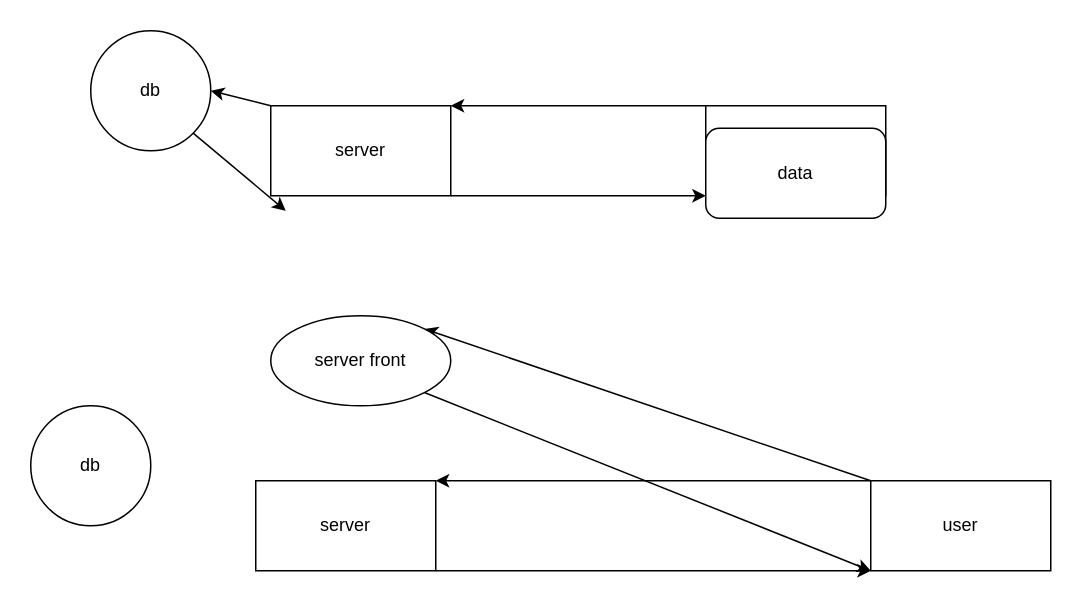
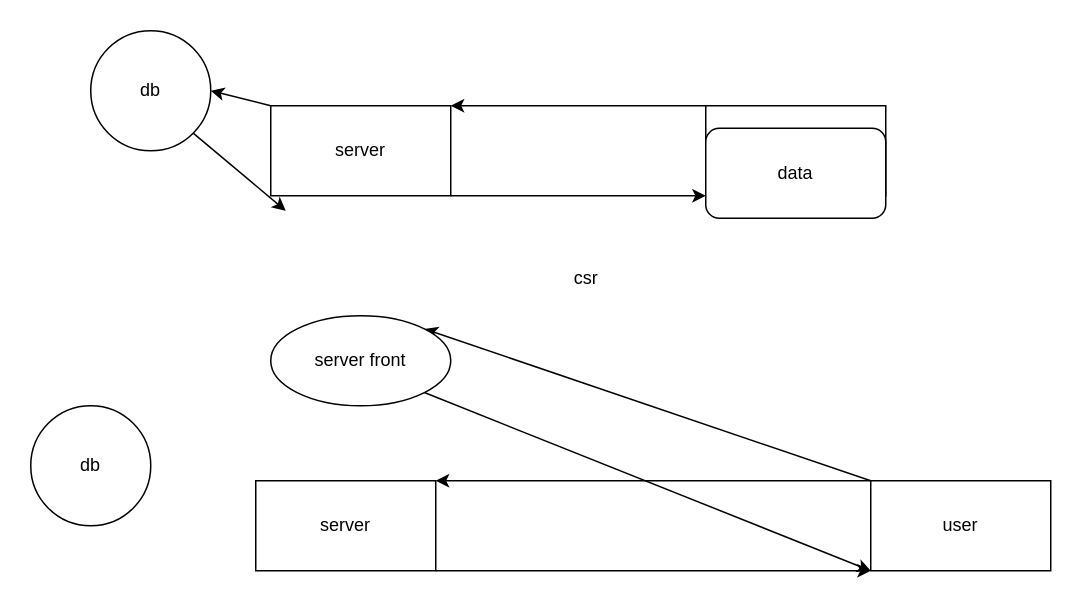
+ <mxCell id="11" value="csr&lt;br&gt;" style="text;html=1;align=center;verticalAlign=middle;resizable=0;points=[];autosize=1;strokeColor=none;fillColor=none;" vertex="1" parent="1"><mxGeometry x="370" y="170" width="40" height="30" as="geometry" /></mxCell>
